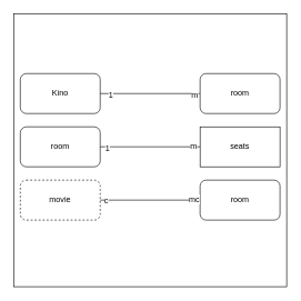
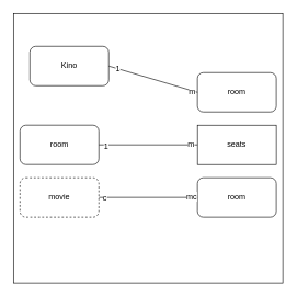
- <mxCell id="3" value="Kino" style="rounded=1;whiteSpace=wrap;html=1;" vertex="1" parent="1"><mxGeometry x="30" y="110" width="120" height="60" as="geometry" /></mxCell>
+ <mxCell id="3" value="Kino" style="rounded=1;whiteSpace=wrap;html=1;" vertex="1" parent="1"><mxGeometry x="45" y="70" width="120" height="60" as="geometry" /></mxCell>
